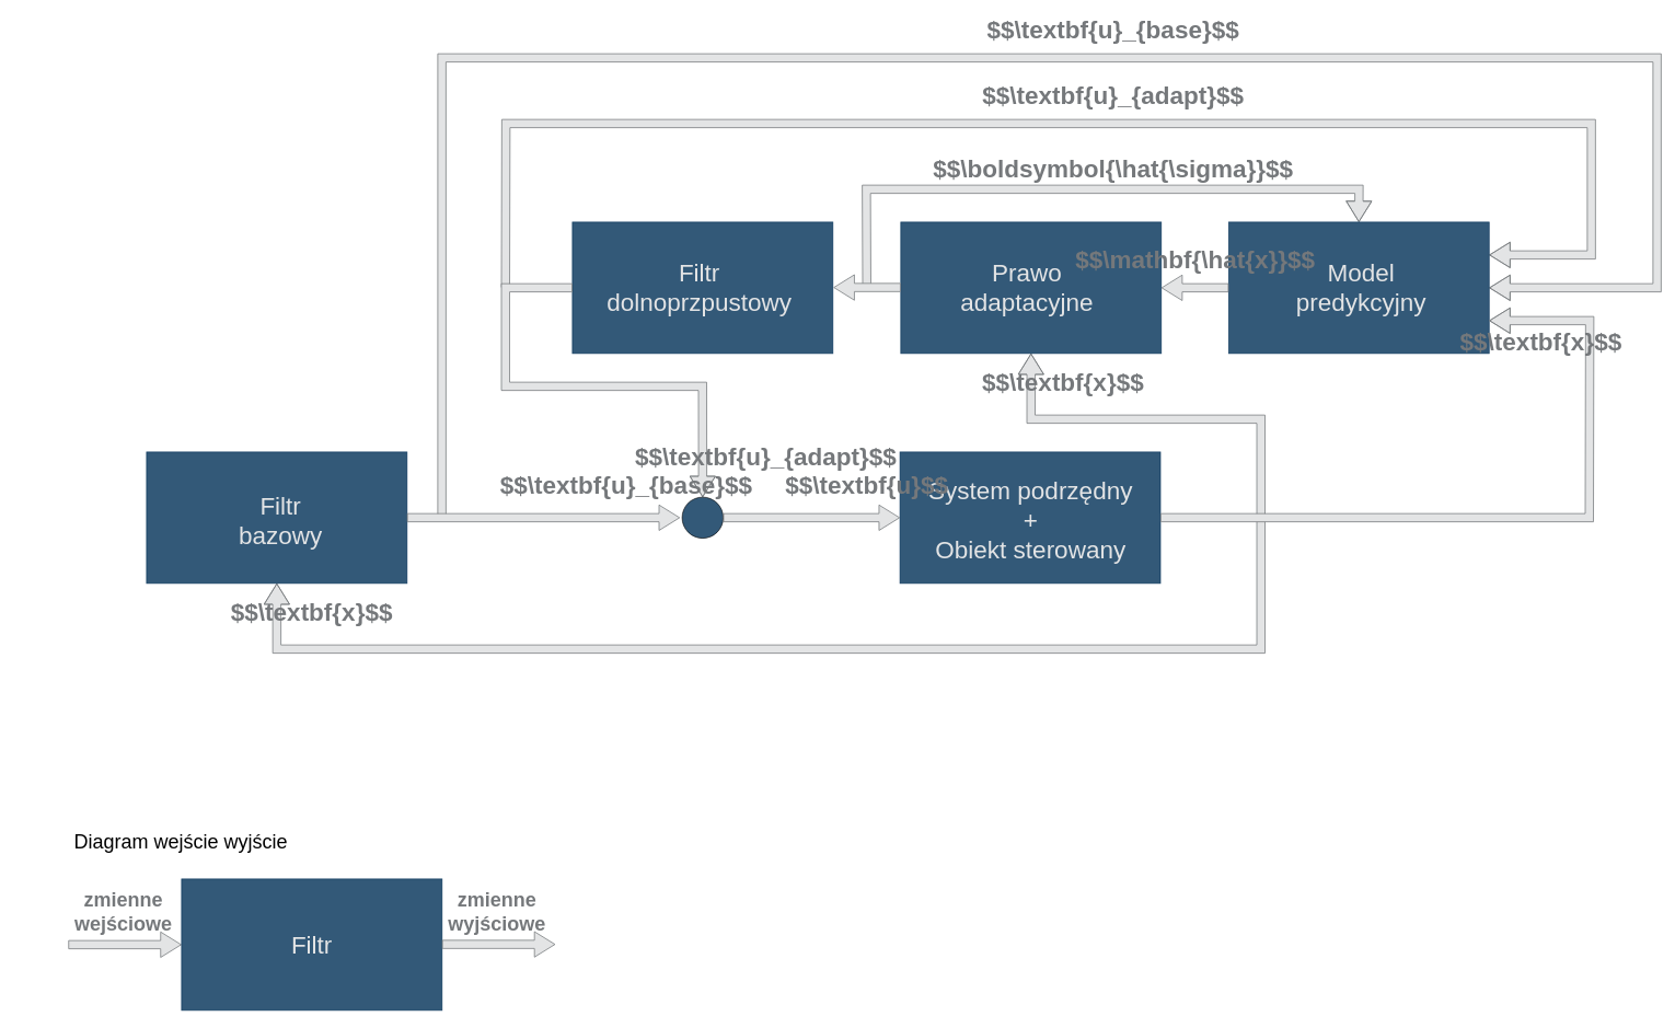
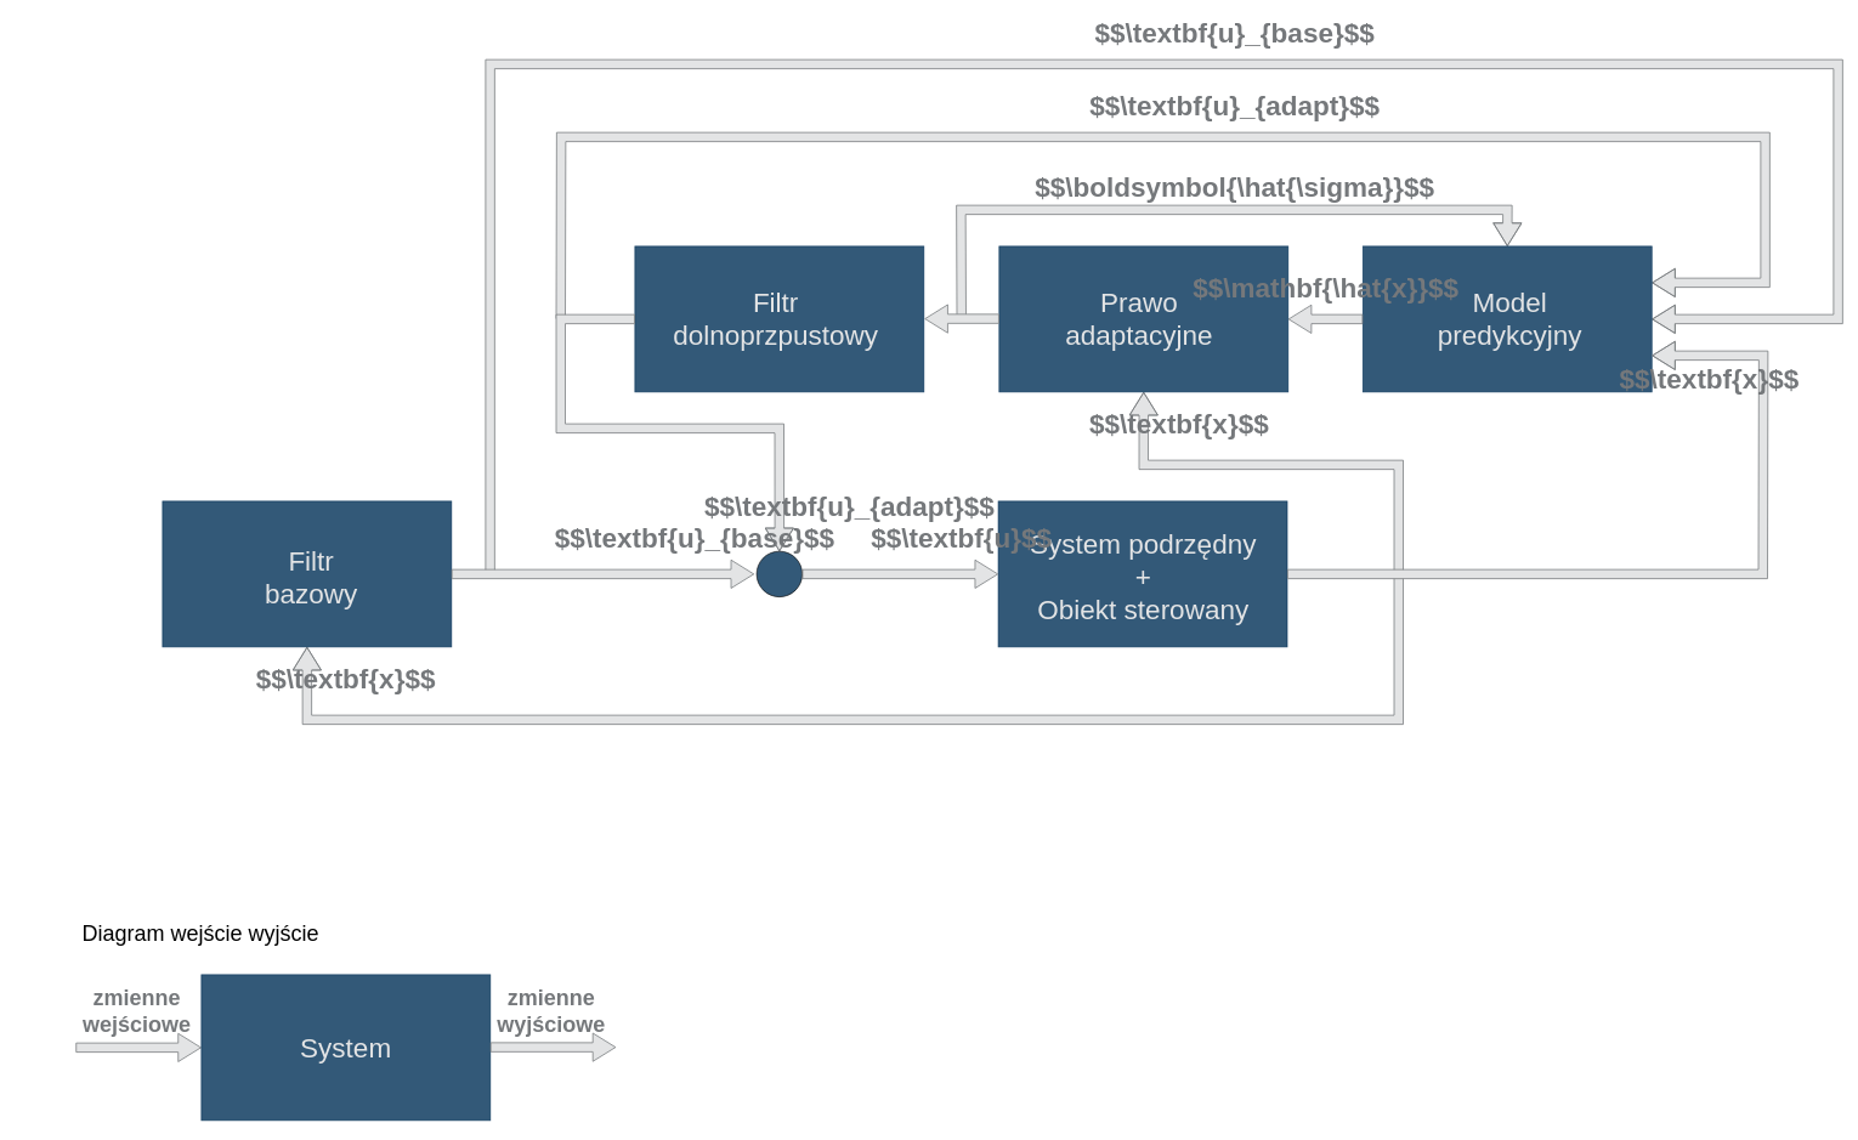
- <mxCell id="38" value="&lt;div style=&quot;font-size: 30px;&quot;&gt;&lt;font style=&quot;font-size: 30px;&quot; color=&quot;#e3e4e5&quot;&gt;Filtr&lt;/font&gt;&lt;/div&gt;" style="text;html=1;strokeColor=none;fillColor=none;align=center;verticalAlign=middle;whiteSpace=wrap;rounded=0;fontSize=24;fontFamily=Arial;fontColor=default;" vertex="1" parent="1"><mxGeometry x="280.6" y="1137.5" width="197.37" height="25" as="geometry" /></mxCell>
+ <mxCell id="38" value="&lt;div style=&quot;font-size: 30px;&quot;&gt;&lt;font style=&quot;font-size: 30px;&quot; color=&quot;#e3e4e5&quot;&gt;System&lt;/font&gt;&lt;/div&gt;" style="text;html=1;strokeColor=none;fillColor=none;align=center;verticalAlign=middle;whiteSpace=wrap;rounded=0;fontSize=24;fontFamily=Arial;fontColor=default;" vertex="1" parent="1"><mxGeometry x="280.6" y="1137.5" width="197.37" height="25" as="geometry" /></mxCell>
